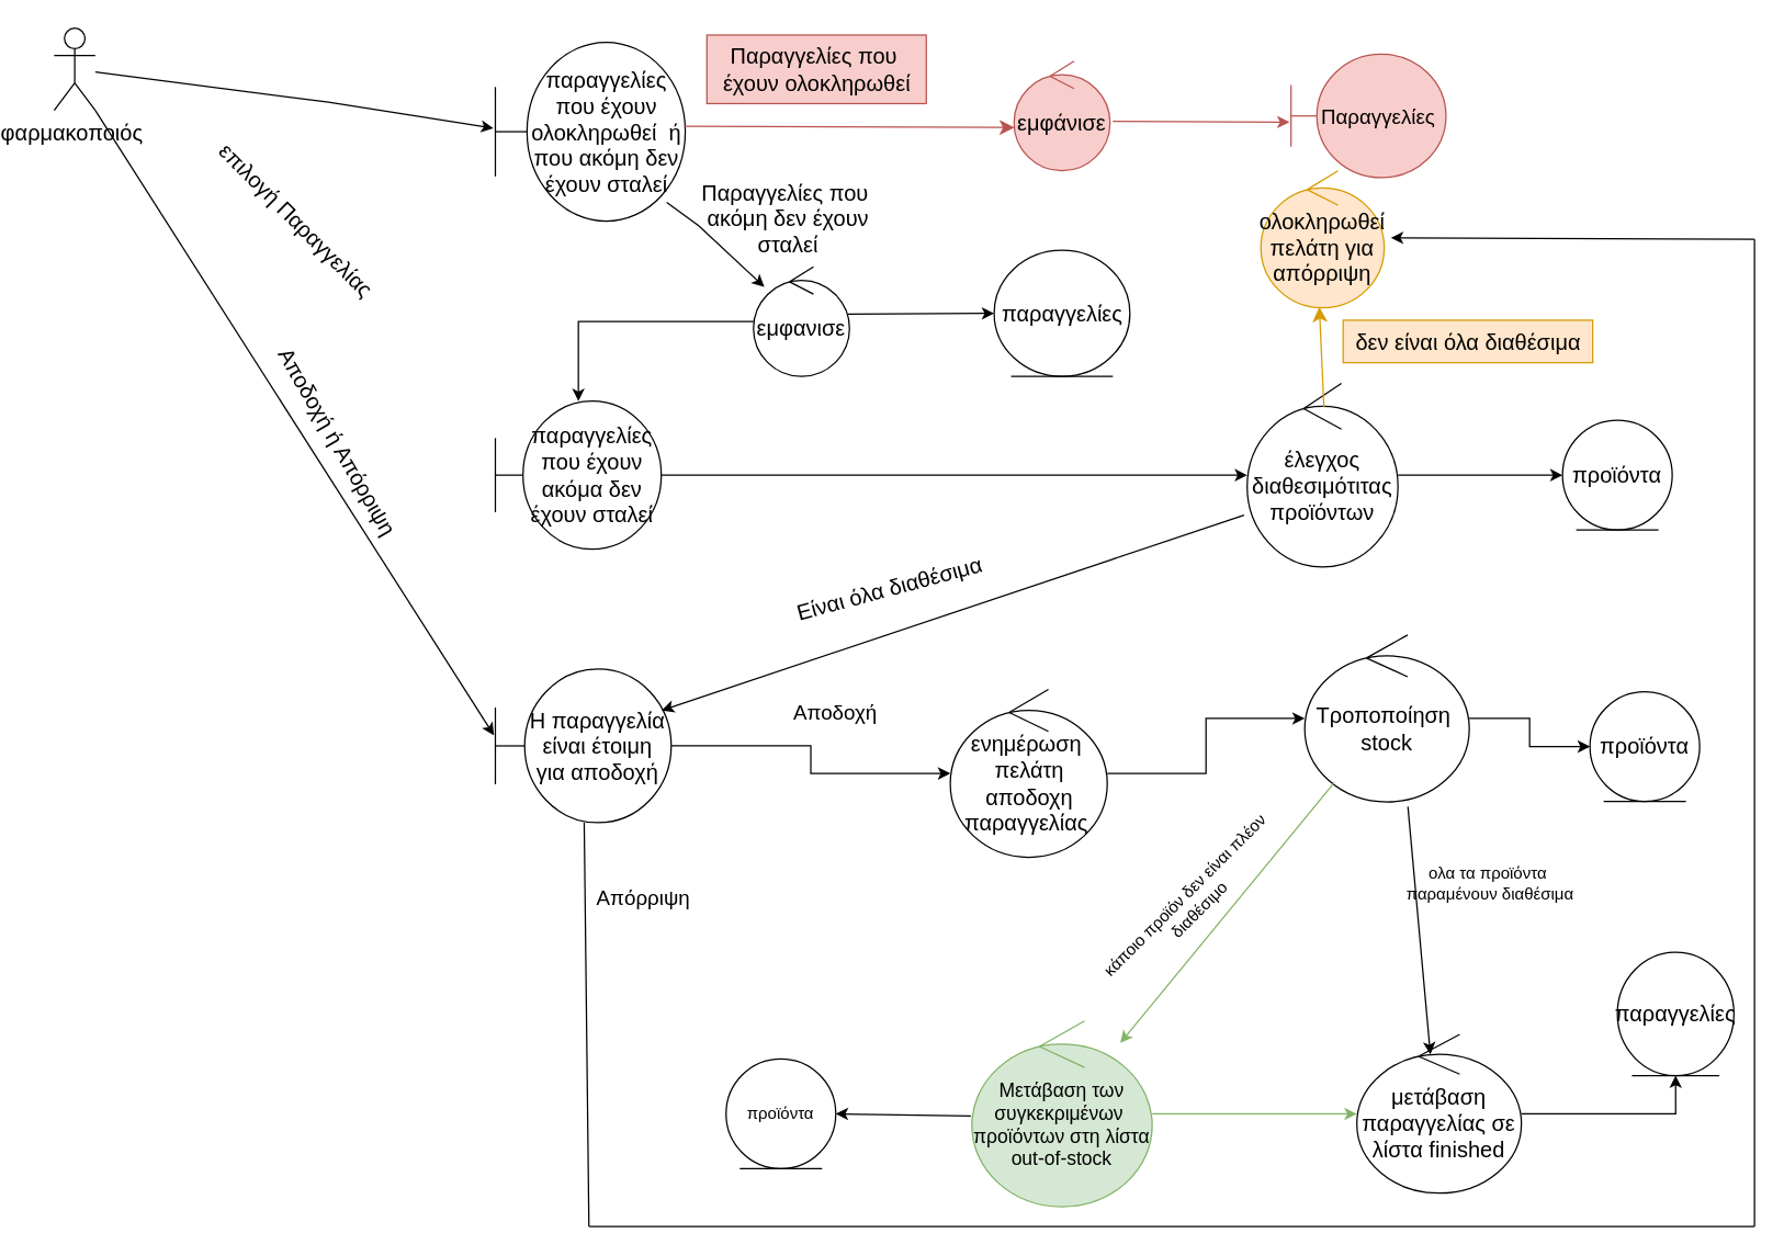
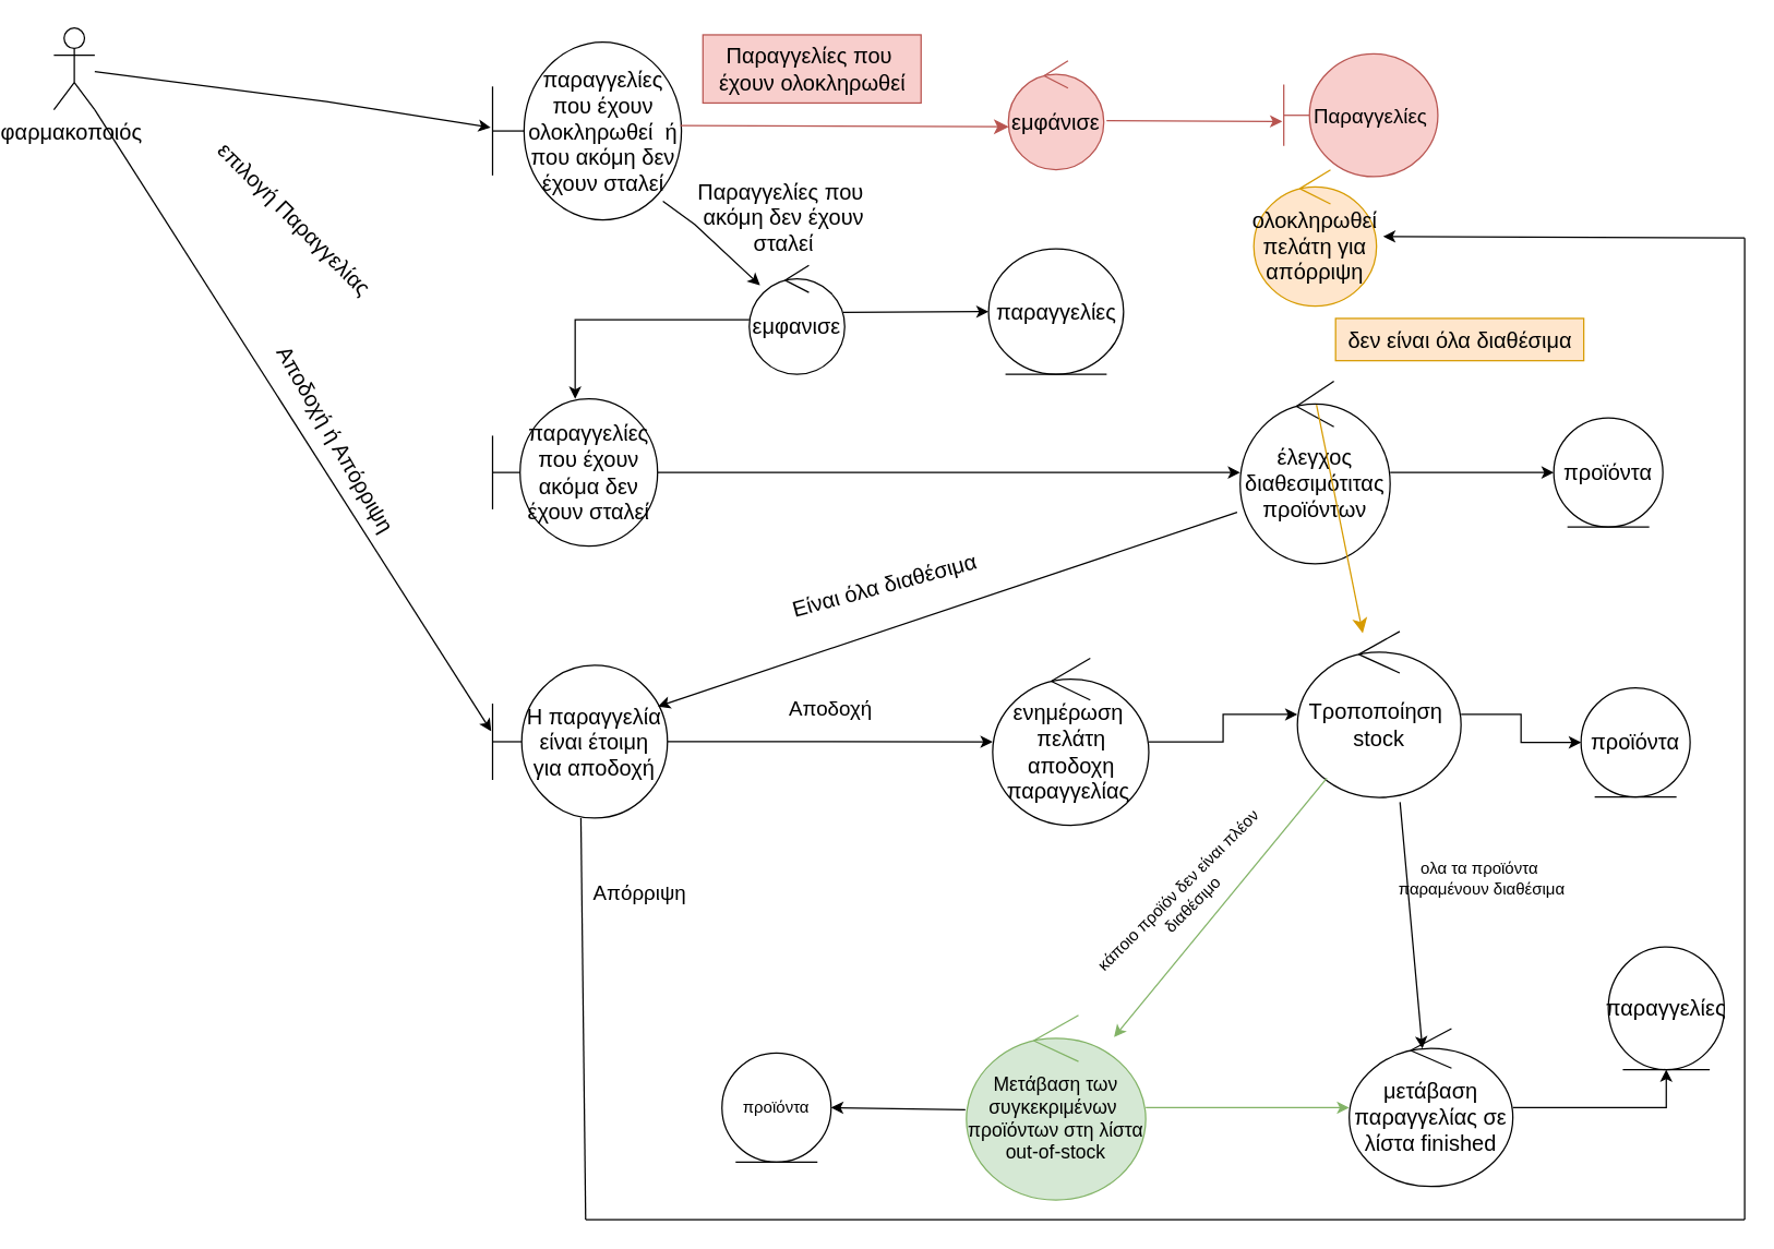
- <mxCell id="12" value="" style="endArrow=classic;html=1;rounded=0;fontSize=12;startSize=8;endSize=8;curved=1;exitX=0.509;exitY=0.13;exitDx=0;exitDy=0;exitPerimeter=0;entryX=0.474;entryY=0.993;entryDx=0;entryDy=0;entryPerimeter=0;fillColor=#ffe6cc;strokeColor=#d79b00;" parent="1" source="10" target="11" edge="1"><mxGeometry width="50" height="50" relative="1" as="geometry"><mxPoint x="687" y="479" as="sourcePoint" /><mxPoint x="737" y="429" as="targetPoint" /></mxGeometry></mxCell>
+ <mxCell id="12" value="" style="endArrow=classic;html=1;rounded=0;fontSize=12;startSize=8;endSize=8;curved=1;exitX=0.509;exitY=0.13;exitDx=0;exitDy=0;exitPerimeter=0;fillColor=#ffe6cc;strokeColor=#d79b00;" parent="1" source="10" target="22" edge="1"><mxGeometry width="50" height="50" relative="1" as="geometry"><mxPoint x="687" y="479" as="sourcePoint" /><mxPoint x="737" y="429" as="targetPoint" /></mxGeometry></mxCell>
- <mxCell id="20" value="ενημέρωση&amp;nbsp; πελάτη αποδοχη παραγγελίας&amp;nbsp;" style="ellipse;shape=umlControl;whiteSpace=wrap;html=1;fontSize=16;" parent="1" vertex="1"><mxGeometry x="673.5" y="502.25" width="114.5" height="122.5" as="geometry" /></mxCell>
+ <mxCell id="20" value="ενημέρωση&amp;nbsp; πελάτη αποδοχη παραγγελίας&amp;nbsp;" style="ellipse;shape=umlControl;whiteSpace=wrap;html=1;fontSize=16;" parent="1" vertex="1"><mxGeometry x="708.5" y="482.25" width="114.5" height="122.5" as="geometry" /></mxCell>
